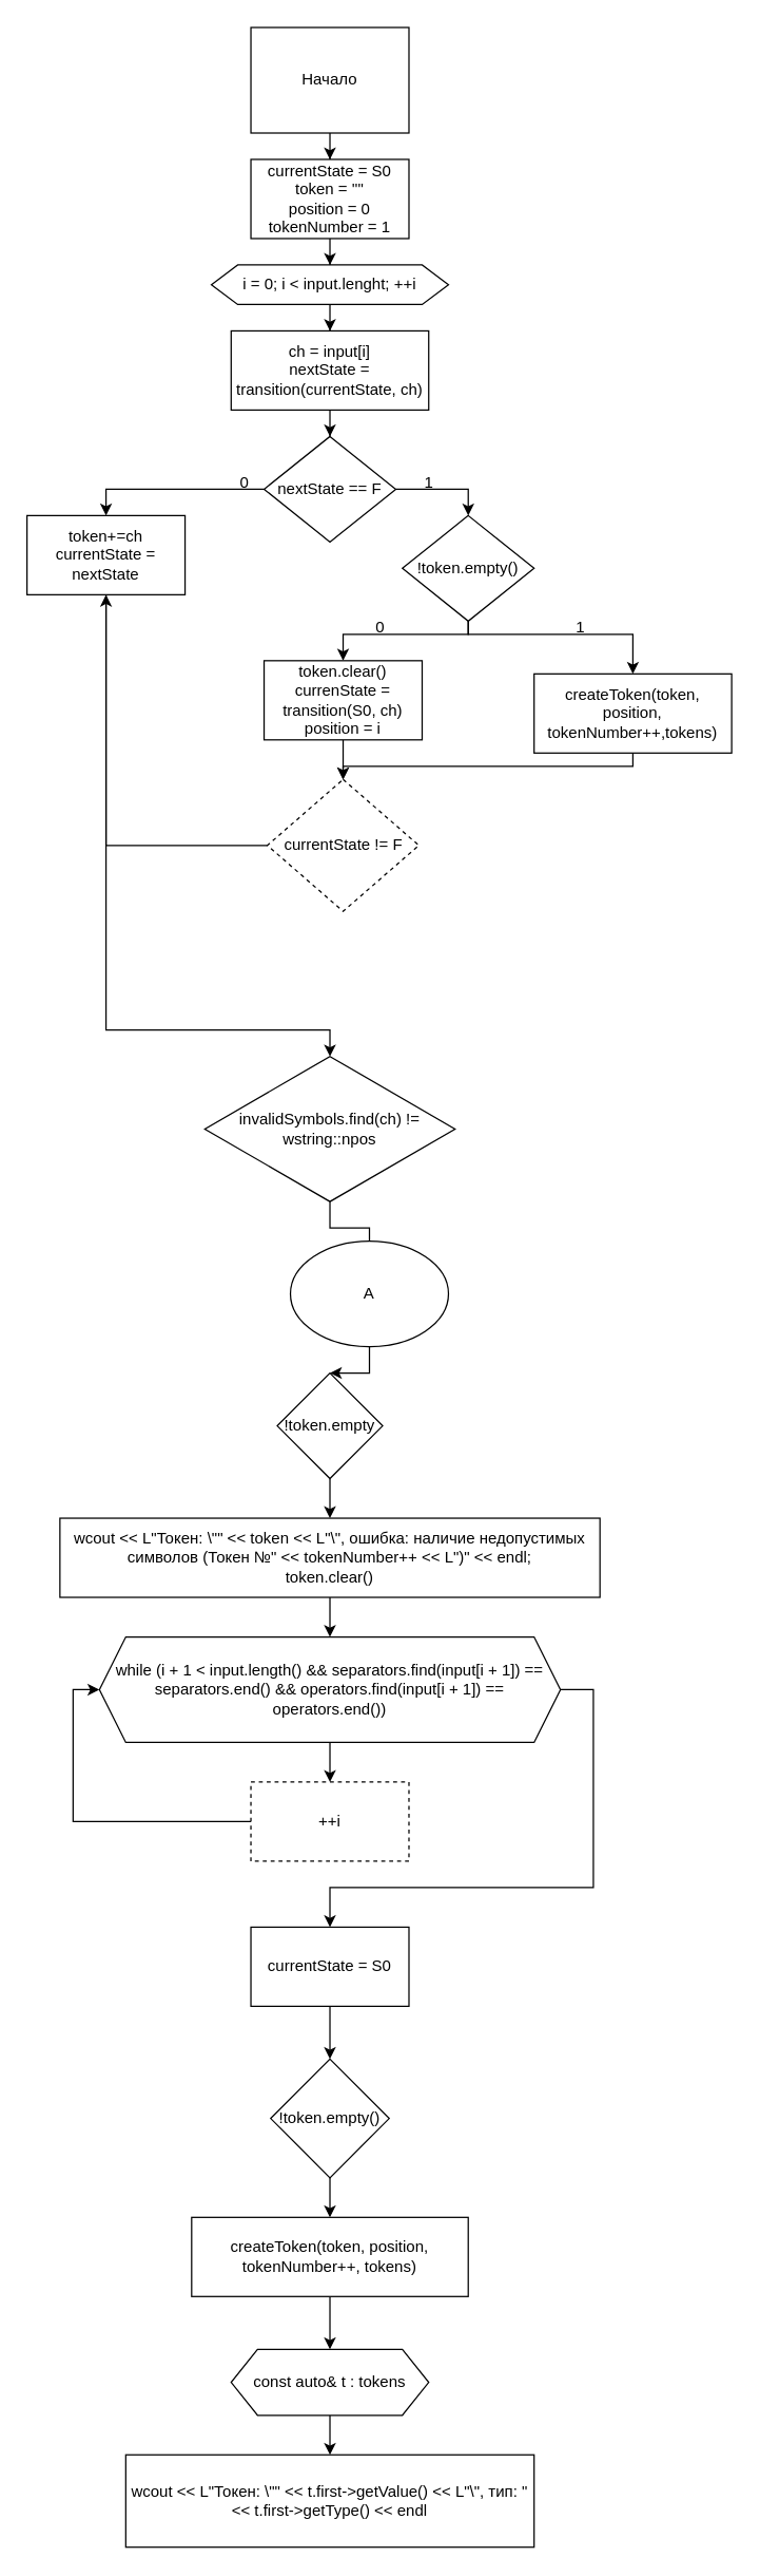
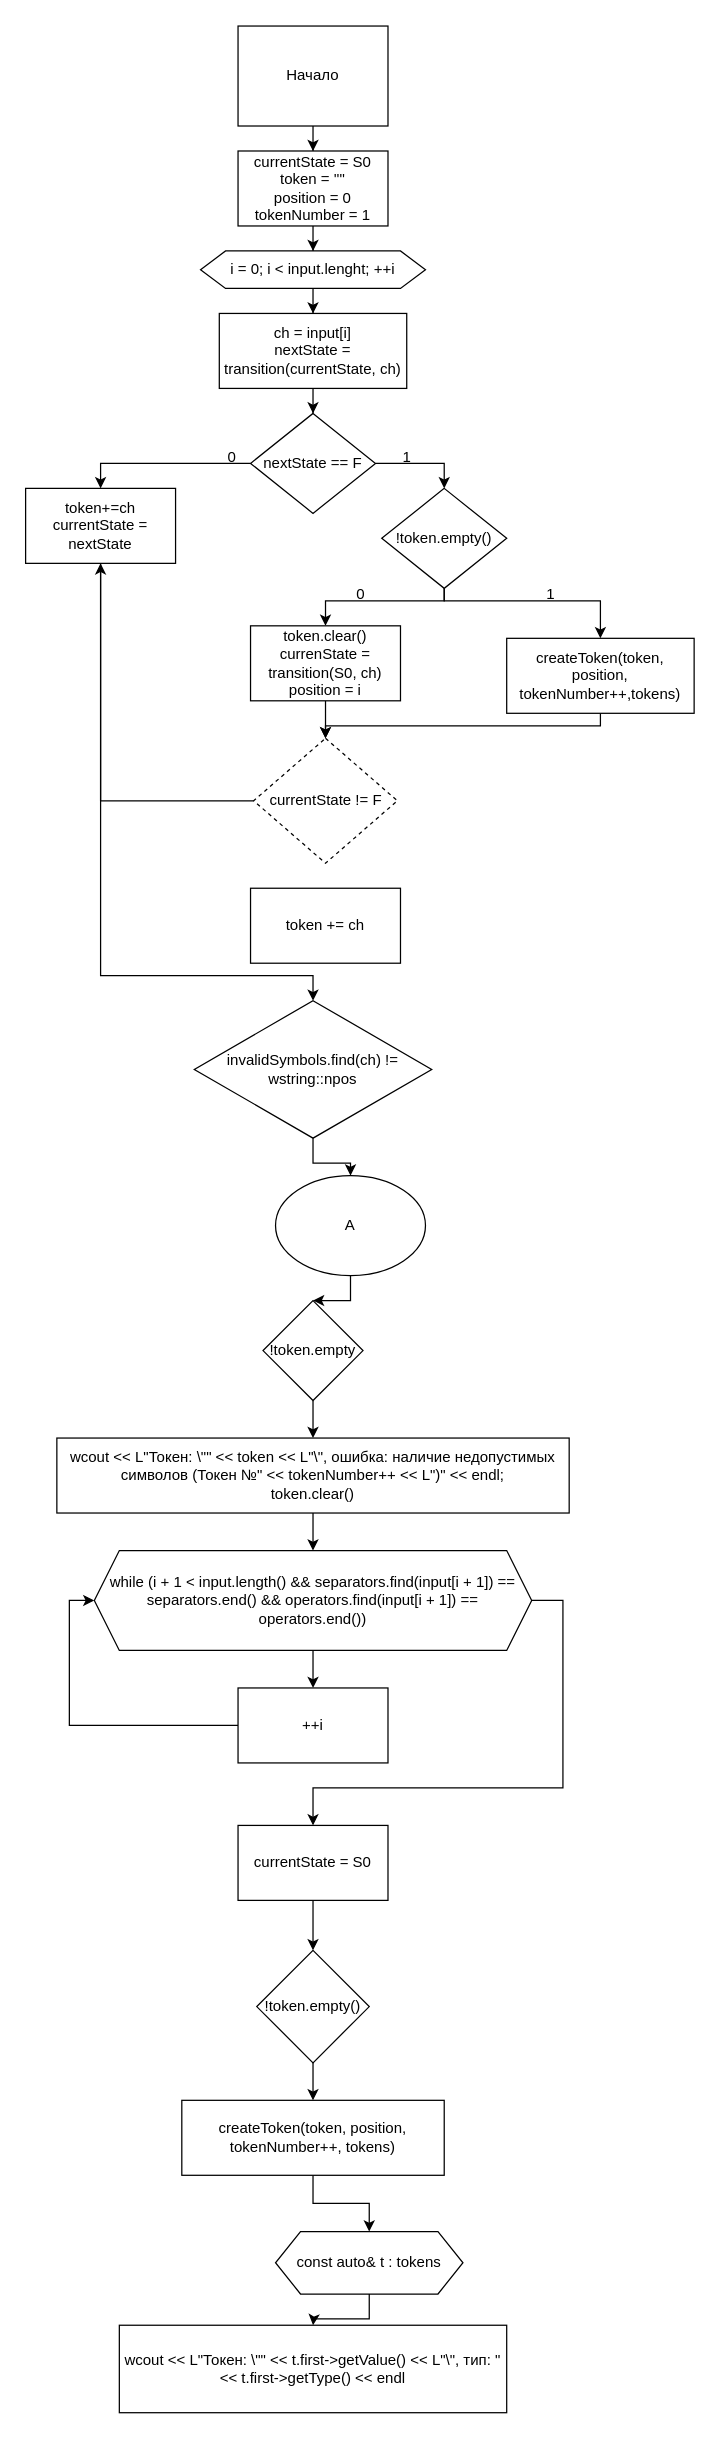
+ <mxCell id="22" value="token += ch" style="rounded=0;whiteSpace=wrap;html=1;" vertex="1" parent="1"><mxGeometry x="200" y="710" width="120" height="60" as="geometry" /></mxCell>
- <mxCell id="25" style="edgeStyle=orthogonalEdgeStyle;rounded=0;orthogonalLoop=1;jettySize=auto;html=1;endArrow=none;" edge="1" parent="1" source="26" target="50"><mxGeometry relative="1" as="geometry"><mxPoint x="250" y="1060" as="targetPoint" /></mxGeometry></mxCell>
+ <mxCell id="25" style="edgeStyle=orthogonalEdgeStyle;rounded=0;orthogonalLoop=1;jettySize=auto;html=1;" edge="1" parent="1" source="26" target="50"><mxGeometry relative="1" as="geometry"><mxPoint x="250" y="1060" as="targetPoint" /></mxGeometry></mxCell>
- <mxCell id="35" value="++i" style="rounded=0;whiteSpace=wrap;html=1;dashed=1;" vertex="1" parent="1"><mxGeometry x="190" y="1350" width="120" height="60" as="geometry" /></mxCell>
+ <mxCell id="35" value="++i" style="rounded=0;whiteSpace=wrap;html=1;" vertex="1" parent="1"><mxGeometry x="190" y="1350" width="120" height="60" as="geometry" /></mxCell>
- <mxCell id="43" value="const auto&amp;amp; t : tokens" style="shape=hexagon;perimeter=hexagonPerimeter2;whiteSpace=wrap;html=1;fixedSize=1;" vertex="1" parent="1"><mxGeometry x="175" y="1780" width="150" height="50" as="geometry" /></mxCell>
+ <mxCell id="43" value="const auto&amp;amp; t : tokens" style="shape=hexagon;perimeter=hexagonPerimeter2;whiteSpace=wrap;html=1;fixedSize=1;" vertex="1" parent="1"><mxGeometry x="220" y="1785" width="150" height="50" as="geometry" /></mxCell>
